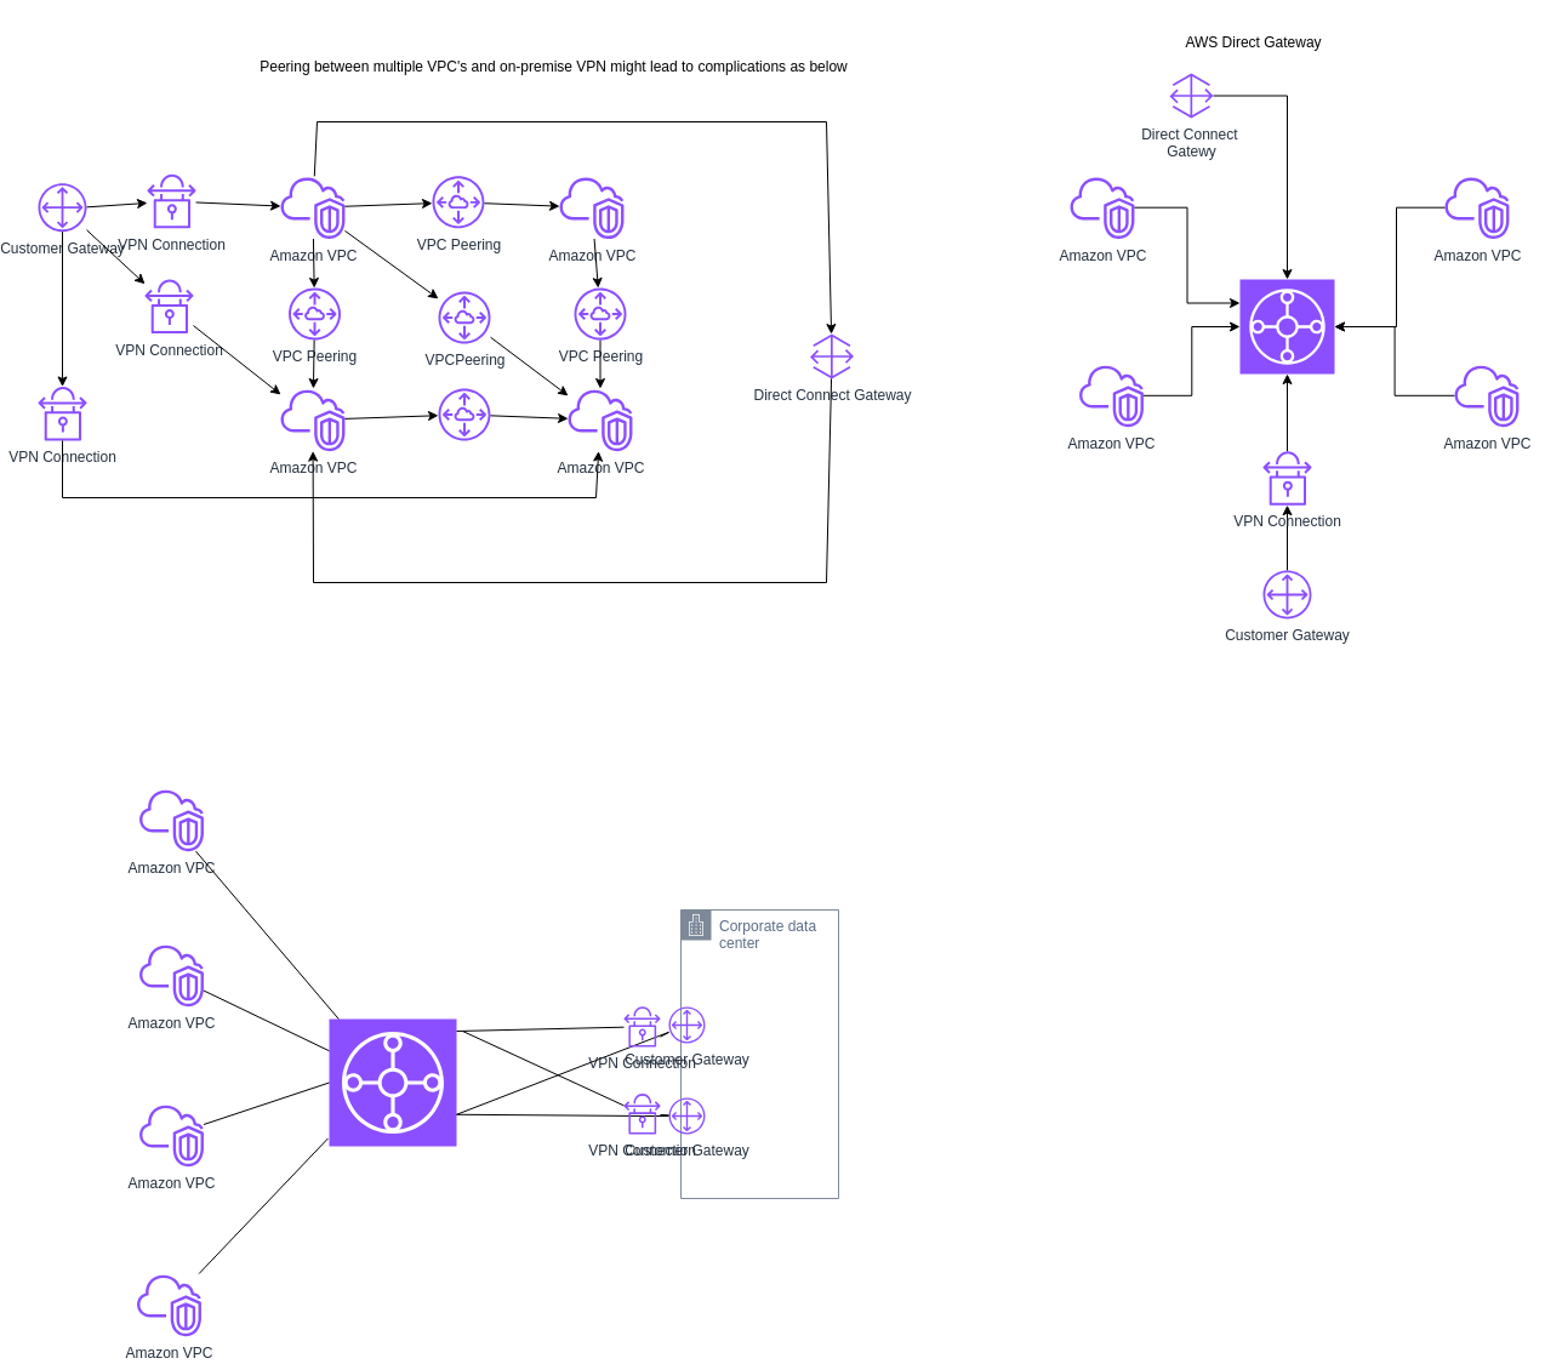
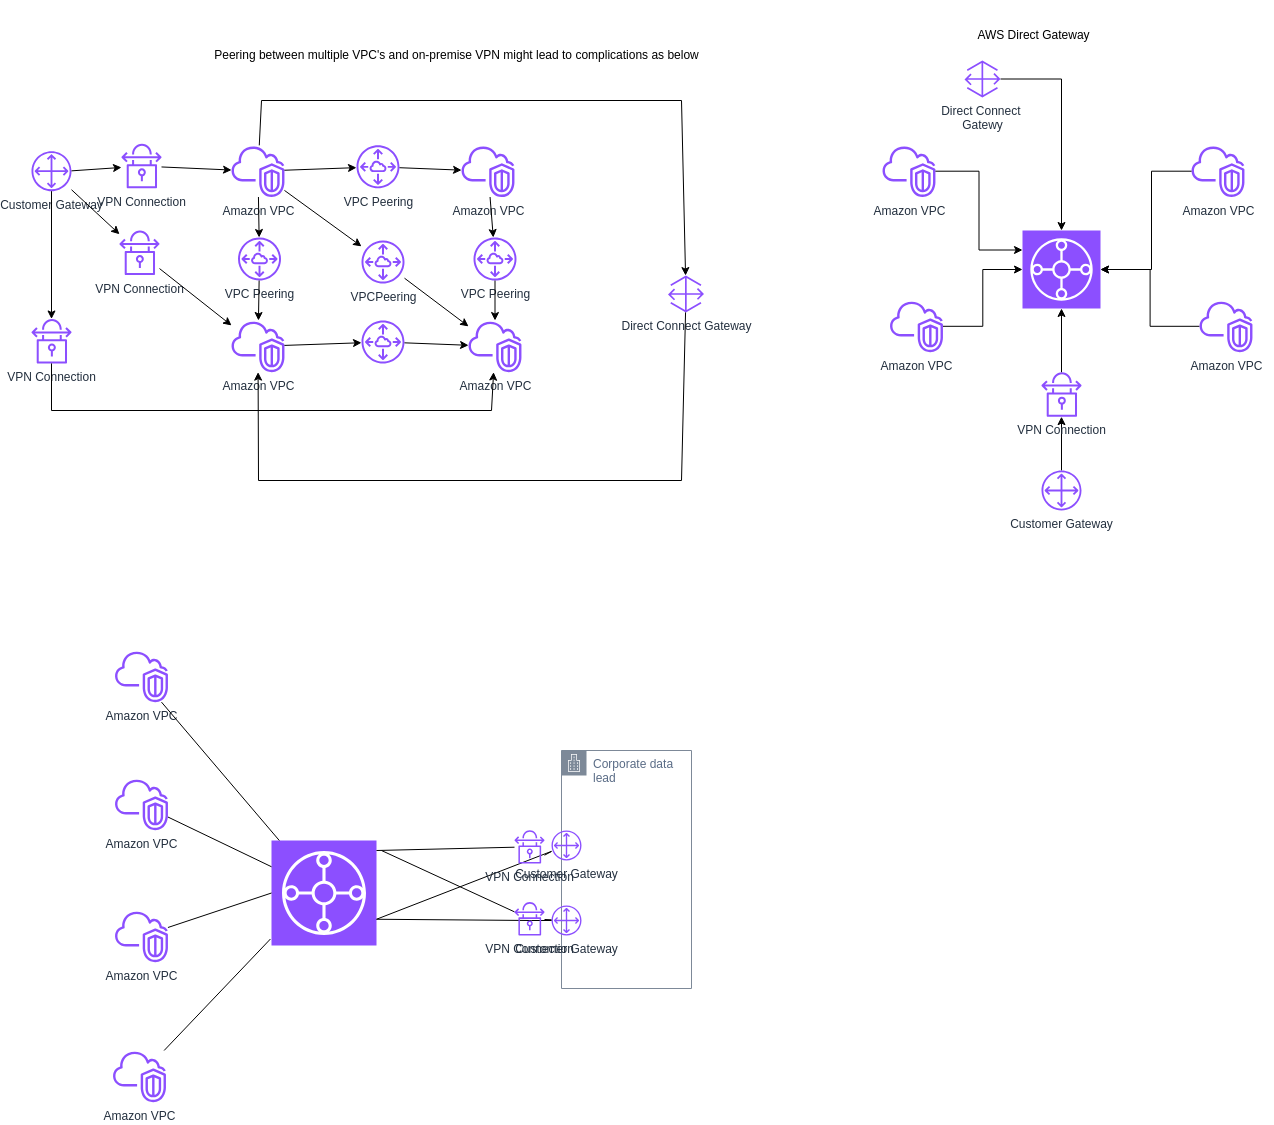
- <mxCell id="56" value="Corporate data center" style="points=[[0,0],[0.25,0],[0.5,0],[0.75,0],[1,0],[1,0.25],[1,0.5],[1,0.75],[1,1],[0.75,1],[0.5,1],[0.25,1],[0,1],[0,0.75],[0,0.5],[0,0.25]];outlineConnect=0;gradientColor=none;html=1;whiteSpace=wrap;fontSize=12;fontStyle=0;container=1;pointerEvents=0;collapsible=0;recursiveResize=0;shape=mxgraph.aws4.group;grIcon=mxgraph.aws4.group_corporate_data_center;strokeColor=#7D8998;fillColor=none;verticalAlign=top;align=left;spacingLeft=30;fontColor=#5A6C86;dashed=0;" vertex="1" parent="1"><mxGeometry x="550" y="750" width="130" height="238" as="geometry" /></mxCell>
+ <mxCell id="56" value="Corporate data lead" style="points=[[0,0],[0.25,0],[0.5,0],[0.75,0],[1,0],[1,0.25],[1,0.5],[1,0.75],[1,1],[0.75,1],[0.5,1],[0.25,1],[0,1],[0,0.75],[0,0.5],[0,0.25]];outlineConnect=0;gradientColor=none;html=1;whiteSpace=wrap;fontSize=12;fontStyle=0;container=1;pointerEvents=0;collapsible=0;recursiveResize=0;shape=mxgraph.aws4.group;grIcon=mxgraph.aws4.group_corporate_data_center;strokeColor=#7D8998;fillColor=none;verticalAlign=top;align=left;spacingLeft=30;fontColor=#5A6C86;dashed=0;" vertex="1" parent="1"><mxGeometry x="550" y="750" width="130" height="238" as="geometry" /></mxCell>
